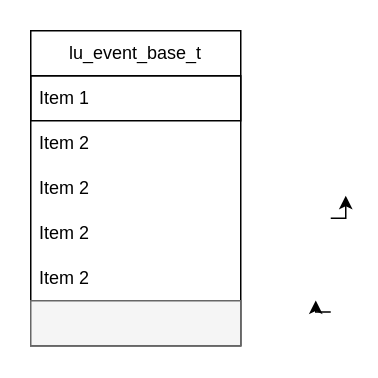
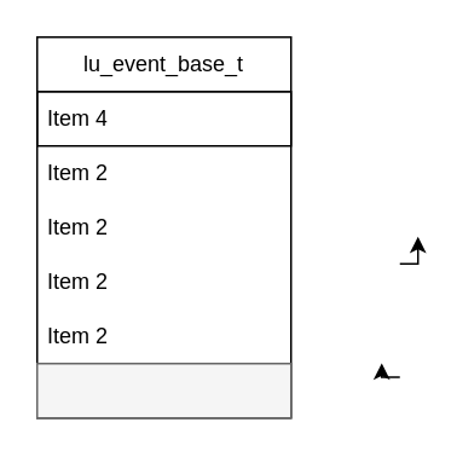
- <mxCell id="5" value="Item 1" style="text;strokeColor=default;fillColor=none;align=left;verticalAlign=middle;spacingLeft=4;spacingRight=4;overflow=hidden;points=[[0,0.5],[1,0.5]];portConstraint=eastwest;rotatable=0;whiteSpace=wrap;html=1;" vertex="1" parent="4"><mxGeometry y="30" width="140" height="30" as="geometry" /></mxCell>
+ <mxCell id="5" value="Item 4" style="text;strokeColor=default;fillColor=none;align=left;verticalAlign=middle;spacingLeft=4;spacingRight=4;overflow=hidden;points=[[0,0.5],[1,0.5]];portConstraint=eastwest;rotatable=0;whiteSpace=wrap;html=1;" vertex="1" parent="4"><mxGeometry y="30" width="140" height="30" as="geometry" /></mxCell>
